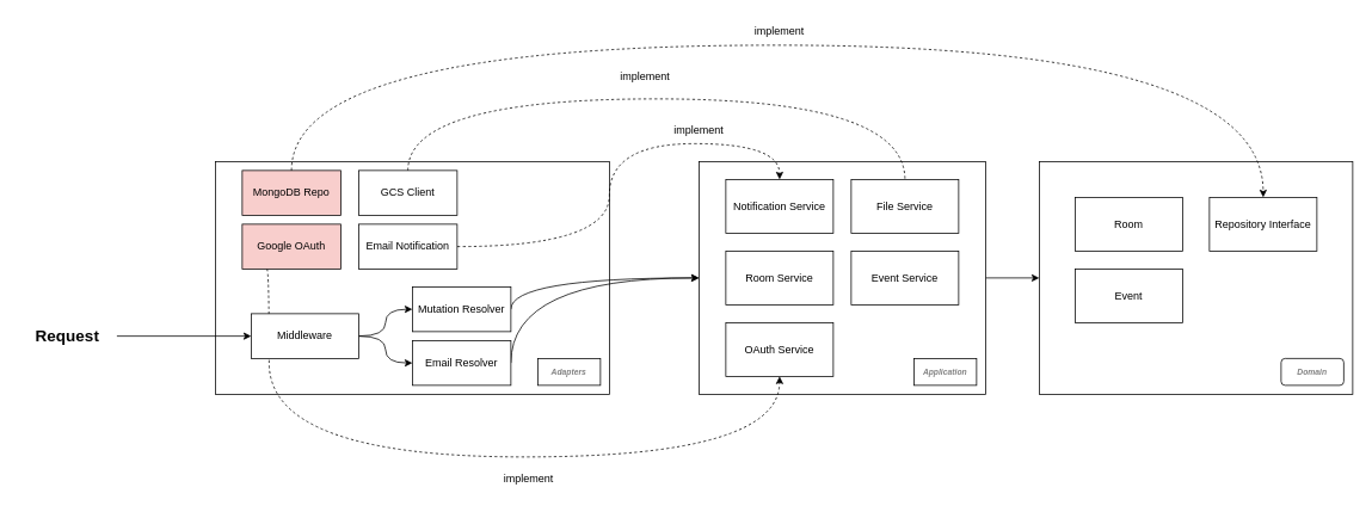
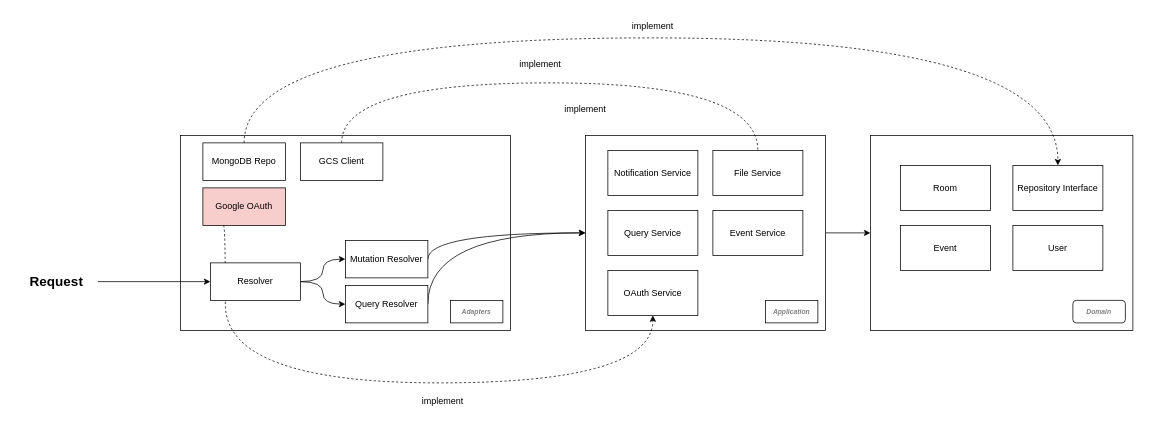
- <mxCell id="8" value="MongoDB Repo" style="rounded=0;whiteSpace=wrap;html=1;fillColor=#f8cecc;" parent="1" vertex="1"><mxGeometry x="270" width="110" height="50" as="geometry" y="190" /></mxCell>
+ <mxCell id="8" value="MongoDB Repo" style="rounded=0;whiteSpace=wrap;html=1;" parent="1" vertex="1"><mxGeometry x="270" width="110" height="50" as="geometry" y="190" /></mxCell>
- <mxCell id="24" style="edgeStyle=orthogonalEdgeStyle;rounded=0;orthogonalLoop=1;jettySize=auto;html=1;exitX=1;exitY=0.5;exitDx=0;exitDy=0;entryX=0.5;entryY=0;entryDx=0;entryDy=0;curved=1;dashed=1;" parent="1" source="25" target="14" edge="1"><mxGeometry relative="1" as="geometry"><Array as="points"><mxPoint x="680" y="275" /><mxPoint x="680" y="160" /><mxPoint x="870" y="160" /></Array></mxGeometry></mxCell>
- <mxCell id="25" value="Email Notification" style="rounded=0;whiteSpace=wrap;html=1;" parent="1" vertex="1"><mxGeometry x="400" y="250" width="110" height="50" as="geometry" /></mxCell>
- <mxCell id="12" value="Room Service" style="rounded=0;whiteSpace=wrap;html=1;" parent="1" vertex="1"><mxGeometry x="810" y="280" width="120" height="60" as="geometry" /></mxCell>
+ <mxCell id="12" value="Query Service" style="rounded=0;whiteSpace=wrap;html=1;" parent="1" vertex="1"><mxGeometry x="810" y="280" width="120" height="60" as="geometry" /></mxCell>
+ <mxCell id="20" value="User" style="rounded=0;whiteSpace=wrap;html=1;" parent="1" vertex="1"><mxGeometry x="1350" y="300" width="120" height="60" as="geometry" /></mxCell>
- <mxCell id="38" value="Middleware" style="rounded=0;whiteSpace=wrap;html=1;" parent="1" vertex="1"><mxGeometry x="280" y="350" width="120" height="50" as="geometry" /></mxCell>
+ <mxCell id="38" value="Resolver" style="rounded=0;whiteSpace=wrap;html=1;" parent="1" vertex="1"><mxGeometry x="280" y="350" width="120" height="50" as="geometry" /></mxCell>
- <mxCell id="5" value="Email Resolver" style="rounded=0;whiteSpace=wrap;html=1;" parent="1" vertex="1"><mxGeometry x="460" y="380" width="110" height="50" as="geometry" /></mxCell>
+ <mxCell id="5" value="Query Resolver" style="rounded=0;whiteSpace=wrap;html=1;" parent="1" vertex="1"><mxGeometry x="460" y="380" width="110" height="50" as="geometry" /></mxCell>
